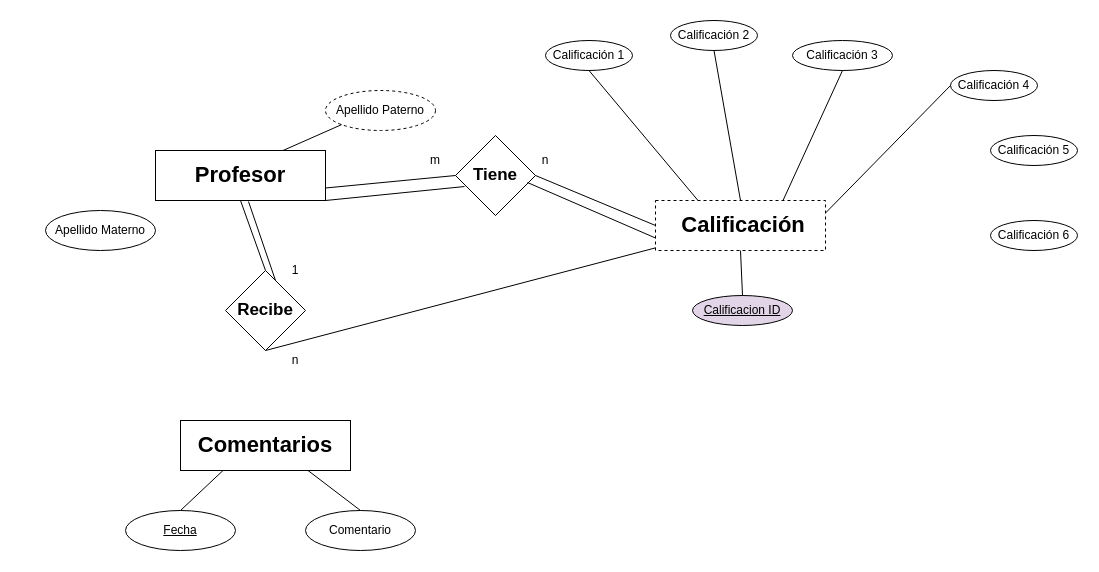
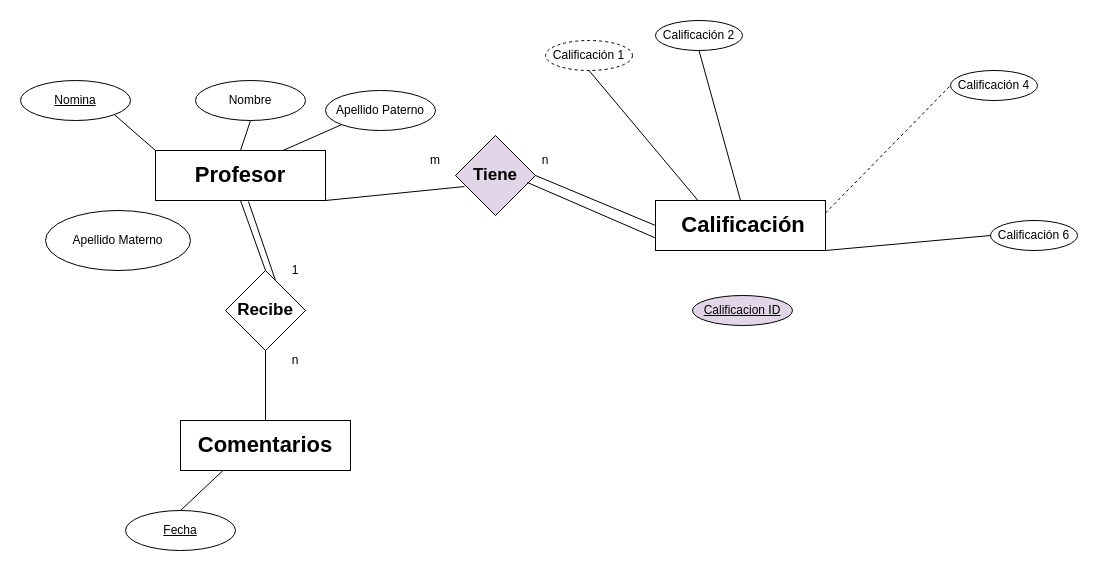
- <mxCell id="30" value="Calificación 2" style="ellipse;whiteSpace=wrap;html=1;" parent="1" vertex="1"><mxGeometry x="670" y="20" width="87" height="30" as="geometry" /></mxCell>
+ <mxCell id="30" value="Calificación 2" style="ellipse;whiteSpace=wrap;html=1;" parent="1" vertex="1"><mxGeometry x="655" y="20" width="87" height="30" as="geometry" /></mxCell>
- <mxCell id="34" value="Calificación 1" style="ellipse;whiteSpace=wrap;html=1;" parent="1" vertex="1"><mxGeometry x="545" y="40" width="87" height="30" as="geometry" /></mxCell>
+ <mxCell id="34" value="Calificación 1" style="ellipse;whiteSpace=wrap;html=1;dashed=1;" parent="1" vertex="1"><mxGeometry x="545" y="40" width="87" height="30" as="geometry" /></mxCell>
- <mxCell id="33" value="Calificación 3&lt;br&gt;" style="ellipse;whiteSpace=wrap;html=1;" parent="1" vertex="1"><mxGeometry x="792" y="40" width="100" height="30" as="geometry" /></mxCell>
+ <mxCell id="3" value="&lt;u&gt;Nomina&lt;/u&gt;" style="ellipse;whiteSpace=wrap;html=1;" parent="1" vertex="1"><mxGeometry x="20" y="80" width="110" height="40" as="geometry" /></mxCell>
+ <mxCell id="4" value="Nombre" style="ellipse;whiteSpace=wrap;html=1;" parent="1" vertex="1"><mxGeometry x="195" y="80" width="110" height="40" as="geometry" /></mxCell>
- <mxCell id="5" value="Apellido Paterno" style="ellipse;whiteSpace=wrap;html=1;dashed=1;" parent="1" vertex="1"><mxGeometry x="325" y="90" width="110" height="40" as="geometry" /></mxCell>
+ <mxCell id="5" value="Apellido Paterno" style="ellipse;whiteSpace=wrap;html=1;" parent="1" vertex="1"><mxGeometry x="325" y="90" width="110" height="40" as="geometry" /></mxCell>
+ <mxCell id="6" value="" style="endArrow=none;html=1;exitX=1;exitY=1;exitDx=0;exitDy=0;entryX=0;entryY=0;entryDx=0;entryDy=0;" parent="1" source="3" target="2" edge="1"><mxGeometry width="50" height="50" relative="1" as="geometry"><mxPoint x="120" y="120" as="sourcePoint" /><mxPoint x="505" y="160" as="targetPoint" /></mxGeometry></mxCell>
+ <mxCell id="7" value="" style="endArrow=none;html=1;exitX=0.5;exitY=1;exitDx=0;exitDy=0;entryX=0.5;entryY=0;entryDx=0;entryDy=0;" parent="1" source="4" target="2" edge="1"><mxGeometry width="50" height="50" relative="1" as="geometry"><mxPoint x="300" y="250" as="sourcePoint" /><mxPoint x="335" y="280" as="targetPoint" /></mxGeometry></mxCell>
- <mxCell id="37" value="" style="endArrow=none;html=1;exitX=0.75;exitY=0;exitDx=0;exitDy=0;entryX=0.5;entryY=1;entryDx=0;entryDy=0;" parent="1" source="13" target="33" edge="1"><mxGeometry width="50" height="50" relative="1" as="geometry"><mxPoint x="779.081" y="124.332" as="sourcePoint" /><mxPoint x="783.5" y="50" as="targetPoint" /></mxGeometry></mxCell>
- <mxCell id="39" value="" style="endArrow=none;html=1;exitX=1;exitY=0.25;exitDx=0;exitDy=0;entryX=0;entryY=0.5;entryDx=0;entryDy=0;" parent="1" source="13" target="31" edge="1"><mxGeometry width="50" height="50" relative="1" as="geometry"><mxPoint x="792" y="135" as="sourcePoint" /><mxPoint x="835" y="135" as="targetPoint" /></mxGeometry></mxCell>
+ <mxCell id="39" value="" style="endArrow=none;html=1;exitX=1;exitY=0.25;exitDx=0;exitDy=0;entryX=0;entryY=0.5;entryDx=0;entryDy=0;dashed=1;" parent="1" source="13" target="31" edge="1"><mxGeometry width="50" height="50" relative="1" as="geometry"><mxPoint x="792" y="135" as="sourcePoint" /><mxPoint x="835" y="135" as="targetPoint" /></mxGeometry></mxCell>
- <mxCell id="32" value="Calificación 5" style="ellipse;whiteSpace=wrap;html=1;" parent="1" vertex="1"><mxGeometry x="990" y="135" width="87" height="30" as="geometry" /></mxCell>
- <mxCell id="11" value="&lt;b&gt;&lt;font style=&quot;font-size: 17px&quot;&gt;Tiene&lt;/font&gt;&lt;/b&gt;" style="rhombus;whiteSpace=wrap;html=1;" parent="1" vertex="1"><mxGeometry x="455" y="135" width="80" height="80" as="geometry" /></mxCell>
+ <mxCell id="11" value="&lt;b&gt;&lt;font style=&quot;font-size: 17px&quot;&gt;Tiene&lt;/font&gt;&lt;/b&gt;" style="rhombus;whiteSpace=wrap;html=1;fillColor=#e1d5e7;" parent="1" vertex="1"><mxGeometry x="455" y="135" width="80" height="80" as="geometry" /></mxCell>
- <mxCell id="10" value="" style="endArrow=none;html=1;exitX=1;exitY=0.75;exitDx=0;exitDy=0;entryX=0;entryY=0.5;entryDx=0;entryDy=0;" parent="1" source="2" target="11" edge="1"><mxGeometry width="50" height="50" relative="1" as="geometry"><mxPoint x="325" y="240" as="sourcePoint" /><mxPoint x="435" y="175" as="targetPoint" /></mxGeometry></mxCell>
- <mxCell id="13" value="&lt;b&gt;&lt;font style=&quot;font-size: 22px&quot;&gt;&amp;nbsp;&lt;/font&gt;&lt;/b&gt;&lt;span style=&quot;font-size: 22px&quot;&gt;&lt;b&gt;Calificación&lt;/b&gt;&lt;/span&gt;" style="rounded=0;whiteSpace=wrap;html=1;dashed=1;" parent="1" vertex="1"><mxGeometry x="655" y="200" width="170" height="50" as="geometry" /></mxCell>
+ <mxCell id="13" value="&lt;b&gt;&lt;font style=&quot;font-size: 22px&quot;&gt;&amp;nbsp;&lt;/font&gt;&lt;/b&gt;&lt;span style=&quot;font-size: 22px&quot;&gt;&lt;b&gt;Calificación&lt;/b&gt;&lt;/span&gt;" style="rounded=0;whiteSpace=wrap;html=1;" parent="1" vertex="1"><mxGeometry x="655" y="200" width="170" height="50" as="geometry" /></mxCell>
- <mxCell id="9" value="Apellido Materno" style="ellipse;whiteSpace=wrap;html=1;" parent="1" vertex="1"><mxGeometry x="45" y="210" width="110" height="40" as="geometry" /></mxCell>
+ <mxCell id="9" value="Apellido Materno" style="ellipse;whiteSpace=wrap;html=1;" parent="1" vertex="1"><mxGeometry x="45" y="210" width="145" height="60" as="geometry" /></mxCell>
+ <mxCell id="38" value="" style="endArrow=none;html=1;exitX=1;exitY=1;exitDx=0;exitDy=0;entryX=0;entryY=0.5;entryDx=0;entryDy=0;" parent="1" source="13" target="29" edge="1"><mxGeometry width="50" height="50" relative="1" as="geometry"><mxPoint x="779.081" y="145.668" as="sourcePoint" /><mxPoint x="873.5" y="165" as="targetPoint" /></mxGeometry></mxCell>
- <mxCell id="25" value="" style="endArrow=none;html=1;exitX=0.5;exitY=1;exitDx=0;exitDy=0;entryX=0.5;entryY=0;entryDx=0;entryDy=0;" parent="1" source="13" target="14" edge="1"><mxGeometry width="50" height="50" relative="1" as="geometry"><mxPoint x="758" y="150" as="sourcePoint" /><mxPoint x="722" y="90" as="targetPoint" /></mxGeometry></mxCell>
- <mxCell id="16" value="" style="endArrow=none;html=1;exitX=0.5;exitY=1;exitDx=0;exitDy=0;" parent="1" source="15" target="13" edge="1"><mxGeometry width="50" height="50" relative="1" as="geometry"><mxPoint x="305" y="402.5" as="sourcePoint" /><mxPoint x="265" y="410" as="targetPoint" /></mxGeometry></mxCell>
+ <mxCell id="16" value="" style="endArrow=none;html=1;exitX=0.5;exitY=1;exitDx=0;exitDy=0;entryX=0.5;entryY=0;entryDx=0;entryDy=0;" parent="1" source="15" target="18" edge="1"><mxGeometry width="50" height="50" relative="1" as="geometry"><mxPoint x="305" y="402.5" as="sourcePoint" /><mxPoint x="265" y="410" as="targetPoint" /></mxGeometry></mxCell>
- <mxCell id="22" value="" style="endArrow=none;html=1;exitX=0.5;exitY=0;exitDx=0;exitDy=0;entryX=0.75;entryY=1;entryDx=0;entryDy=0;" parent="1" source="20" target="18" edge="1"><mxGeometry width="50" height="50" relative="1" as="geometry"><mxPoint x="455" y="410" as="sourcePoint" /><mxPoint x="505" y="360" as="targetPoint" /></mxGeometry></mxCell>
- <mxCell id="20" value="Comentario" style="ellipse;whiteSpace=wrap;html=1;" parent="1" vertex="1"><mxGeometry x="305" y="510" width="110" height="40" as="geometry" /></mxCell>
